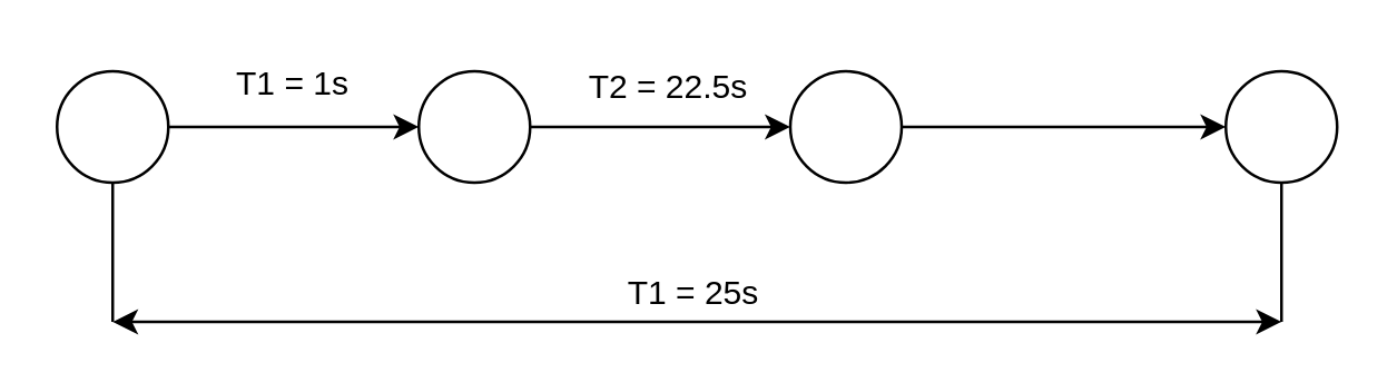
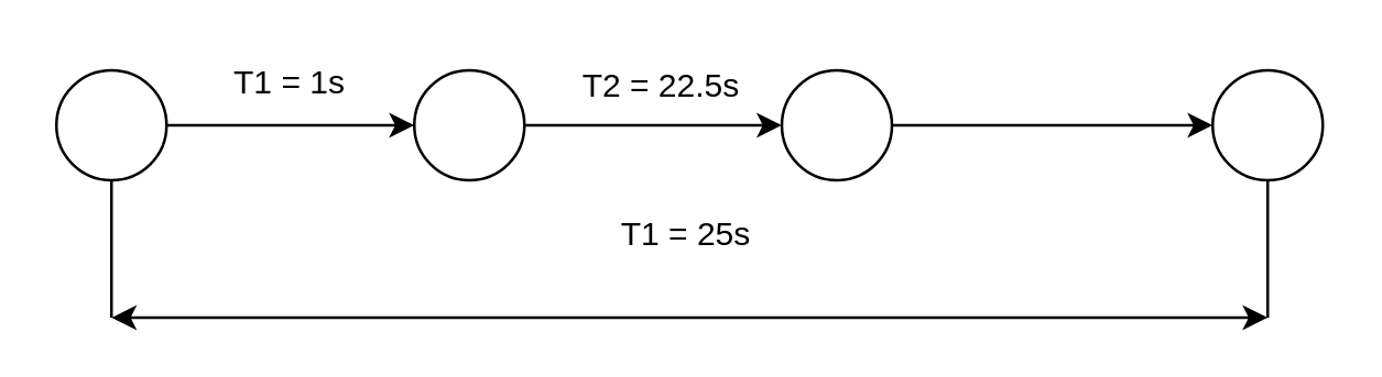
- <mxCell id="14" value="T1 = 25s" style="text;html=1;strokeColor=none;fillColor=none;align=center;verticalAlign=middle;whiteSpace=wrap;rounded=0;" vertex="1" parent="1"><mxGeometry x="213.5" y="95" width="70" height="20" as="geometry" /></mxCell>
+ <mxCell id="14" value="T1 = 25s" style="text;html=1;strokeColor=none;fillColor=none;align=center;verticalAlign=middle;whiteSpace=wrap;rounded=0;" vertex="1" parent="1"><mxGeometry x="213.5" y="75" width="70" height="20" as="geometry" /></mxCell>
